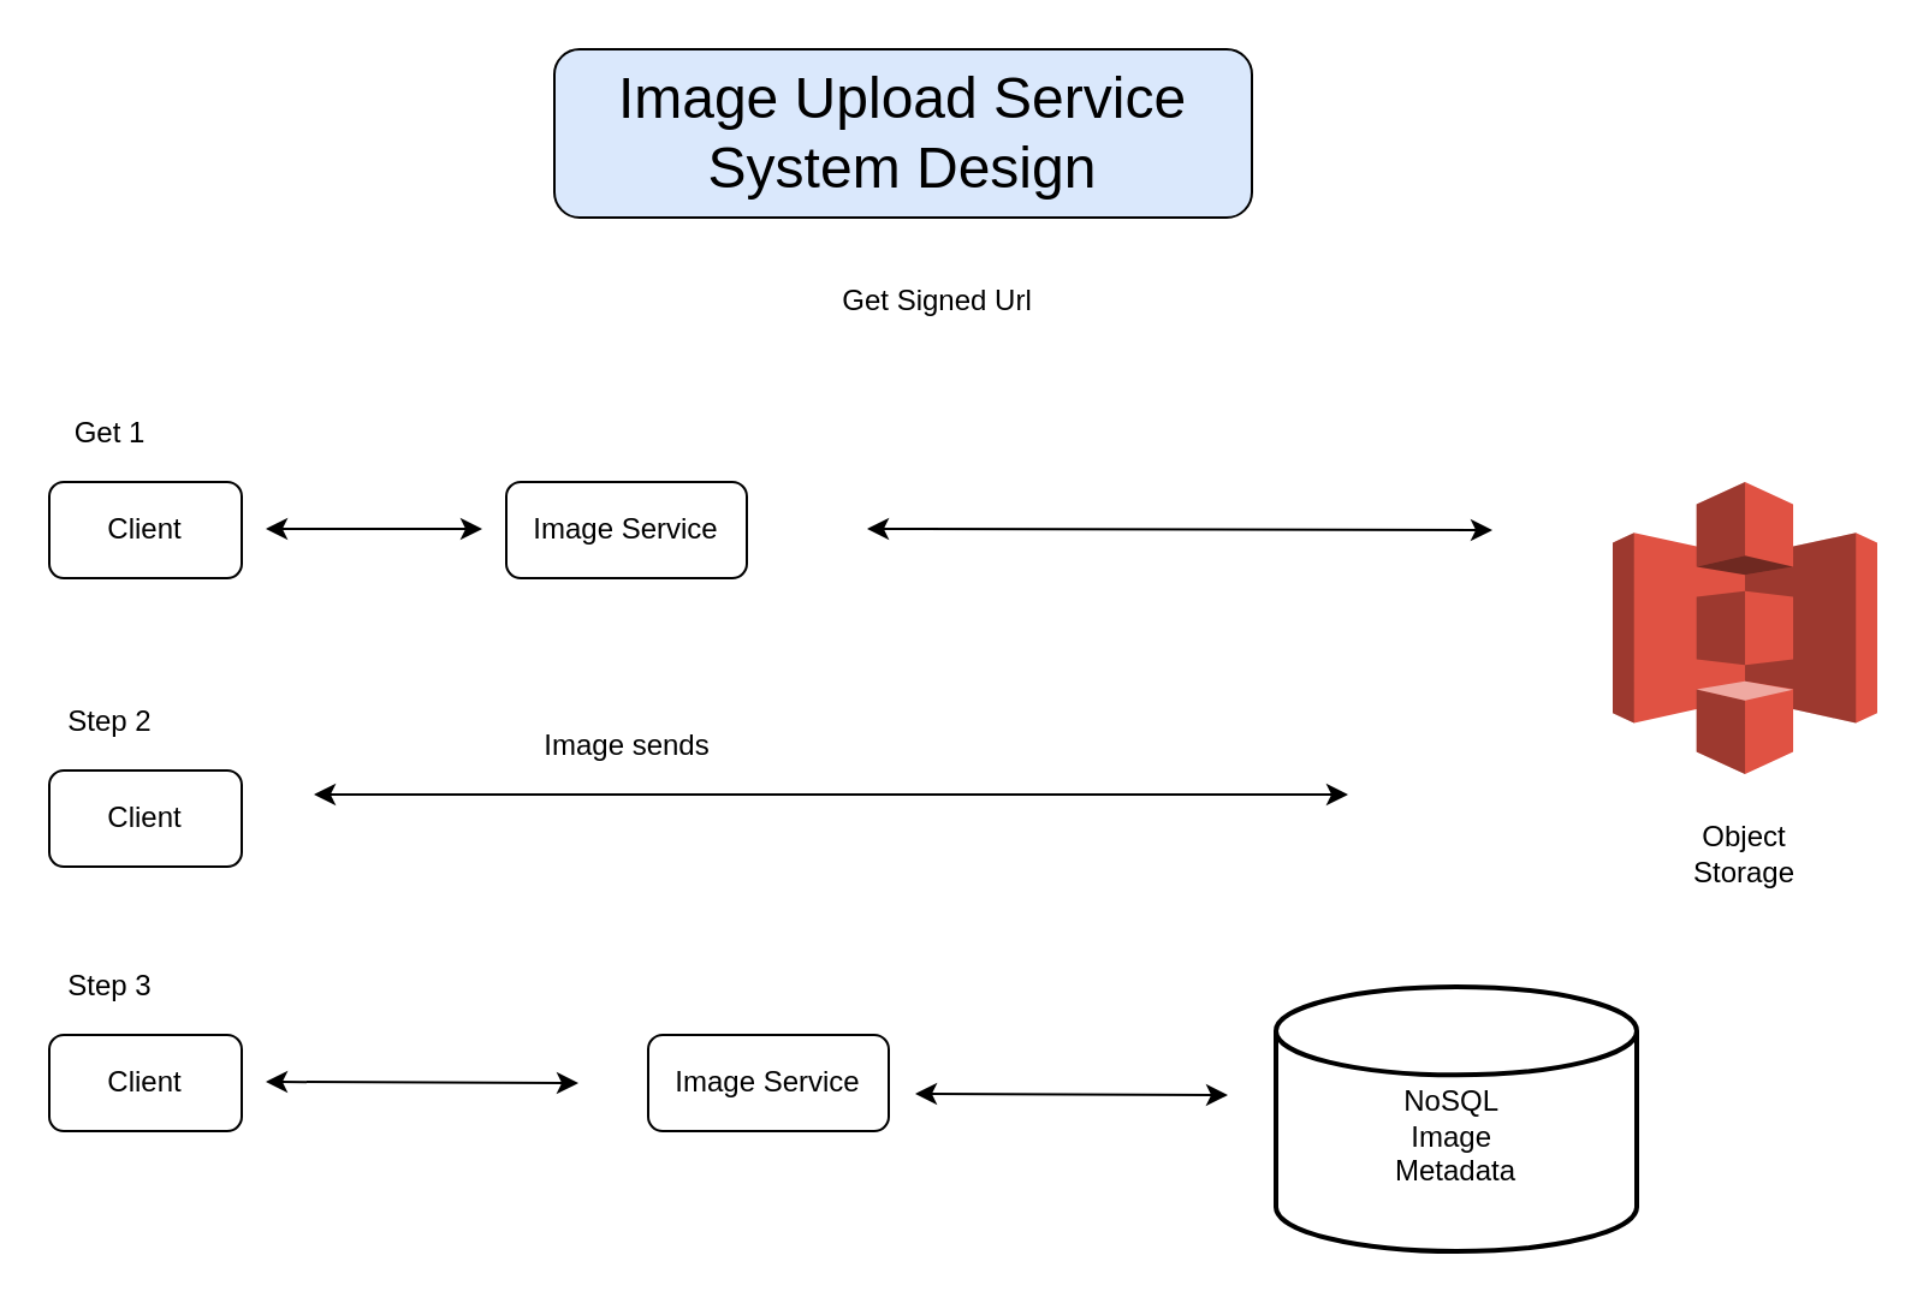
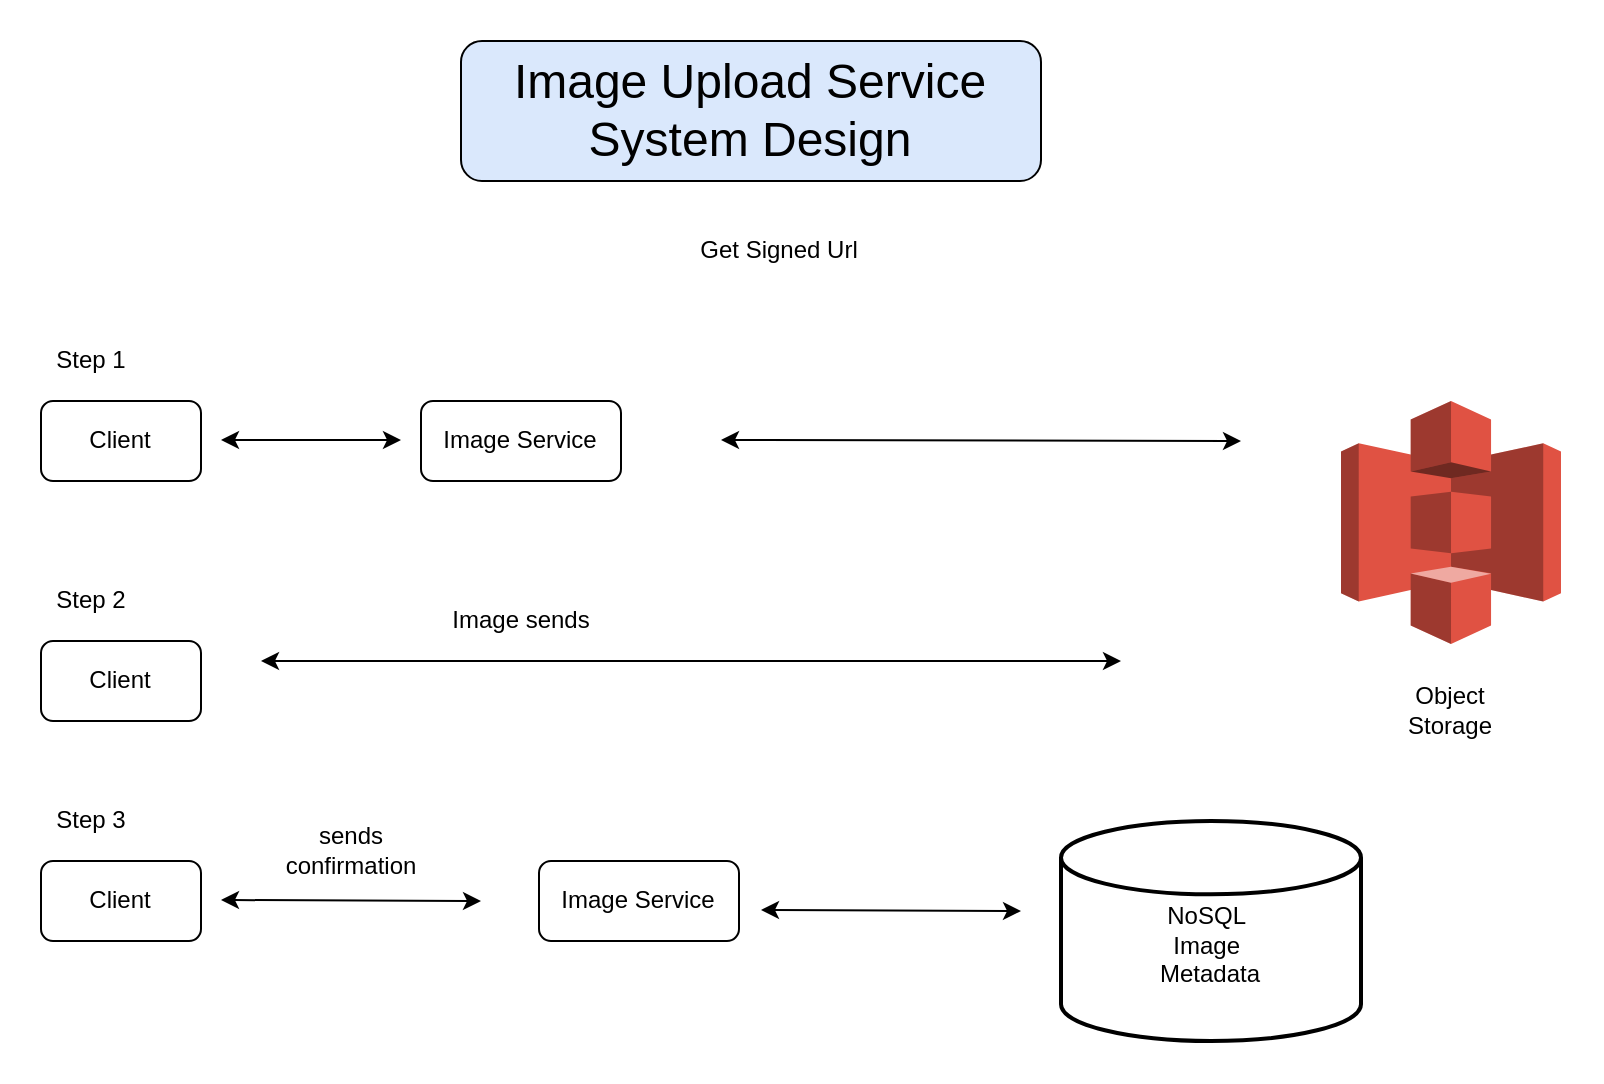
- <mxCell id="9" value="Get 1" style="text;html=1;align=center;verticalAlign=middle;resizable=0;points=[];autosize=1;strokeColor=none;fillColor=none;" vertex="1" parent="1"><mxGeometry x="20" y="170" width="50" height="20" as="geometry" /></mxCell>
+ <mxCell id="9" value="Step 1" style="text;html=1;align=center;verticalAlign=middle;resizable=0;points=[];autosize=1;strokeColor=none;fillColor=none;" vertex="1" parent="1"><mxGeometry x="20" y="170" width="50" height="20" as="geometry" /></mxCell>
+ <mxCell id="18" value="sends &lt;br&gt;confirmation" style="text;html=1;align=center;verticalAlign=middle;resizable=0;points=[];autosize=1;strokeColor=none;fillColor=none;" vertex="1" parent="1"><mxGeometry x="135" y="410" width="80" height="30" as="geometry" /></mxCell>
